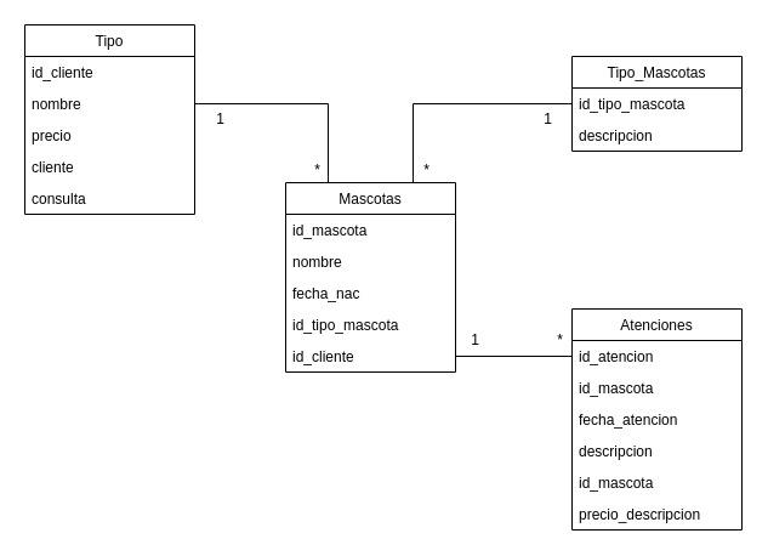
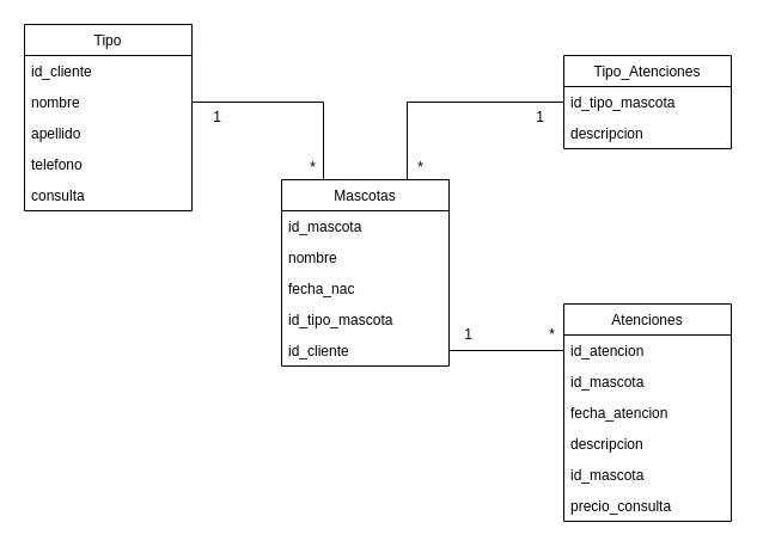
- <mxCell id="22" value="Tipo_Mascotas" style="swimlane;fontStyle=0;childLayout=stackLayout;horizontal=1;startSize=26;fillColor=none;horizontalStack=0;resizeParent=1;resizeParentMax=0;resizeLast=0;collapsible=1;marginBottom=0;" vertex="1" parent="1"><mxGeometry x="471" y="46" width="140" height="78" as="geometry" /></mxCell>
+ <mxCell id="22" value="Tipo_Atenciones" style="swimlane;fontStyle=0;childLayout=stackLayout;horizontal=1;startSize=26;fillColor=none;horizontalStack=0;resizeParent=1;resizeParentMax=0;resizeLast=0;collapsible=1;marginBottom=0;" vertex="1" parent="1"><mxGeometry x="471" y="46" width="140" height="78" as="geometry" /></mxCell>
- <mxCell id="5" value="precio" style="text;strokeColor=none;fillColor=none;align=left;verticalAlign=top;spacingLeft=4;spacingRight=4;overflow=hidden;rotatable=0;points=[[0,0.5],[1,0.5]];portConstraint=eastwest;" vertex="1" parent="2"><mxGeometry y="78" width="140" height="26" as="geometry" /></mxCell>
+ <mxCell id="5" value="apellido" style="text;strokeColor=none;fillColor=none;align=left;verticalAlign=top;spacingLeft=4;spacingRight=4;overflow=hidden;rotatable=0;points=[[0,0.5],[1,0.5]];portConstraint=eastwest;" vertex="1" parent="2"><mxGeometry y="78" width="140" height="26" as="geometry" /></mxCell>
- <mxCell id="6" value="cliente" style="text;strokeColor=none;fillColor=none;align=left;verticalAlign=top;spacingLeft=4;spacingRight=4;overflow=hidden;rotatable=0;points=[[0,0.5],[1,0.5]];portConstraint=eastwest;" vertex="1" parent="2"><mxGeometry y="104" width="140" height="26" as="geometry" /></mxCell>
+ <mxCell id="6" value="telefono" style="text;strokeColor=none;fillColor=none;align=left;verticalAlign=top;spacingLeft=4;spacingRight=4;overflow=hidden;rotatable=0;points=[[0,0.5],[1,0.5]];portConstraint=eastwest;" vertex="1" parent="2"><mxGeometry y="104" width="140" height="26" as="geometry" /></mxCell>
- <mxCell id="21" value="precio_descripcion" style="text;strokeColor=none;fillColor=none;align=left;verticalAlign=top;spacingLeft=4;spacingRight=4;overflow=hidden;rotatable=0;points=[[0,0.5],[1,0.5]];portConstraint=eastwest;" vertex="1" parent="15"><mxGeometry y="156" width="140" height="26" as="geometry" /></mxCell>
+ <mxCell id="21" value="precio_consulta" style="text;strokeColor=none;fillColor=none;align=left;verticalAlign=top;spacingLeft=4;spacingRight=4;overflow=hidden;rotatable=0;points=[[0,0.5],[1,0.5]];portConstraint=eastwest;" vertex="1" parent="15"><mxGeometry y="156" width="140" height="26" as="geometry" /></mxCell>
